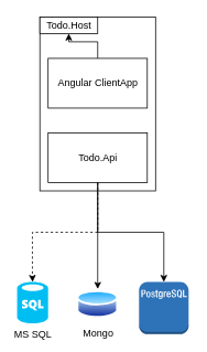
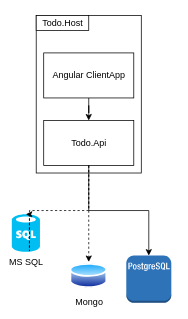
- <mxCell id="4" value="" style="edgeStyle=orthogonalEdgeStyle;rounded=0;orthogonalLoop=1;jettySize=auto;html=1;" edge="1" parent="1" source="5" target="3"><mxGeometry relative="1" as="geometry" /></mxCell>
+ <mxCell id="4" value="" style="edgeStyle=orthogonalEdgeStyle;rounded=0;orthogonalLoop=1;jettySize=auto;html=1;" edge="1" parent="1" source="5" target="6"><mxGeometry relative="1" as="geometry" /></mxCell>
- <mxCell id="12" value="" style="endArrow=classic;html=1;entryX=0.5;entryY=0;entryDx=0;entryDy=0;edgeStyle=orthogonalEdgeStyle;rounded=0;fontStyle=1;exitX=0.5;exitY=1;exitDx=0;exitDy=0;" edge="1" parent="1" source="6" target="9"><mxGeometry width="50" height="50" relative="1" as="geometry"><mxPoint x="117.5" y="230" as="sourcePoint" /><mxPoint x="147.5" y="330.5" as="targetPoint" /><Array as="points" /></mxGeometry></mxCell>
+ <mxCell id="12" value="" style="endArrow=classic;html=1;entryX=0.5;entryY=0;entryDx=0;entryDy=0;edgeStyle=orthogonalEdgeStyle;rounded=0;fontStyle=1;exitX=0.5;exitY=1;exitDx=0;exitDy=0;dashed=1;" edge="1" parent="1" source="6" target="9"><mxGeometry width="50" height="50" relative="1" as="geometry"><mxPoint x="117.5" y="230" as="sourcePoint" /><mxPoint x="147.5" y="330.5" as="targetPoint" /><Array as="points" /></mxGeometry></mxCell>
- <mxCell id="8" value="MS SQL" style="verticalLabelPosition=bottom;html=1;verticalAlign=top;align=center;strokeColor=none;fillColor=#00BEF2;shape=mxgraph.azure.sql_database;" vertex="1" parent="1"><mxGeometry x="20" y="340" width="37.5" height="50" as="geometry" /></mxCell>
+ <mxCell id="8" value="MS SQL" style="verticalLabelPosition=bottom;html=1;verticalAlign=top;align=center;strokeColor=none;fillColor=#00BEF2;shape=mxgraph.azure.sql_database;" vertex="1" parent="1"><mxGeometry x="15" y="285" width="37.5" height="50" as="geometry" /></mxCell>
